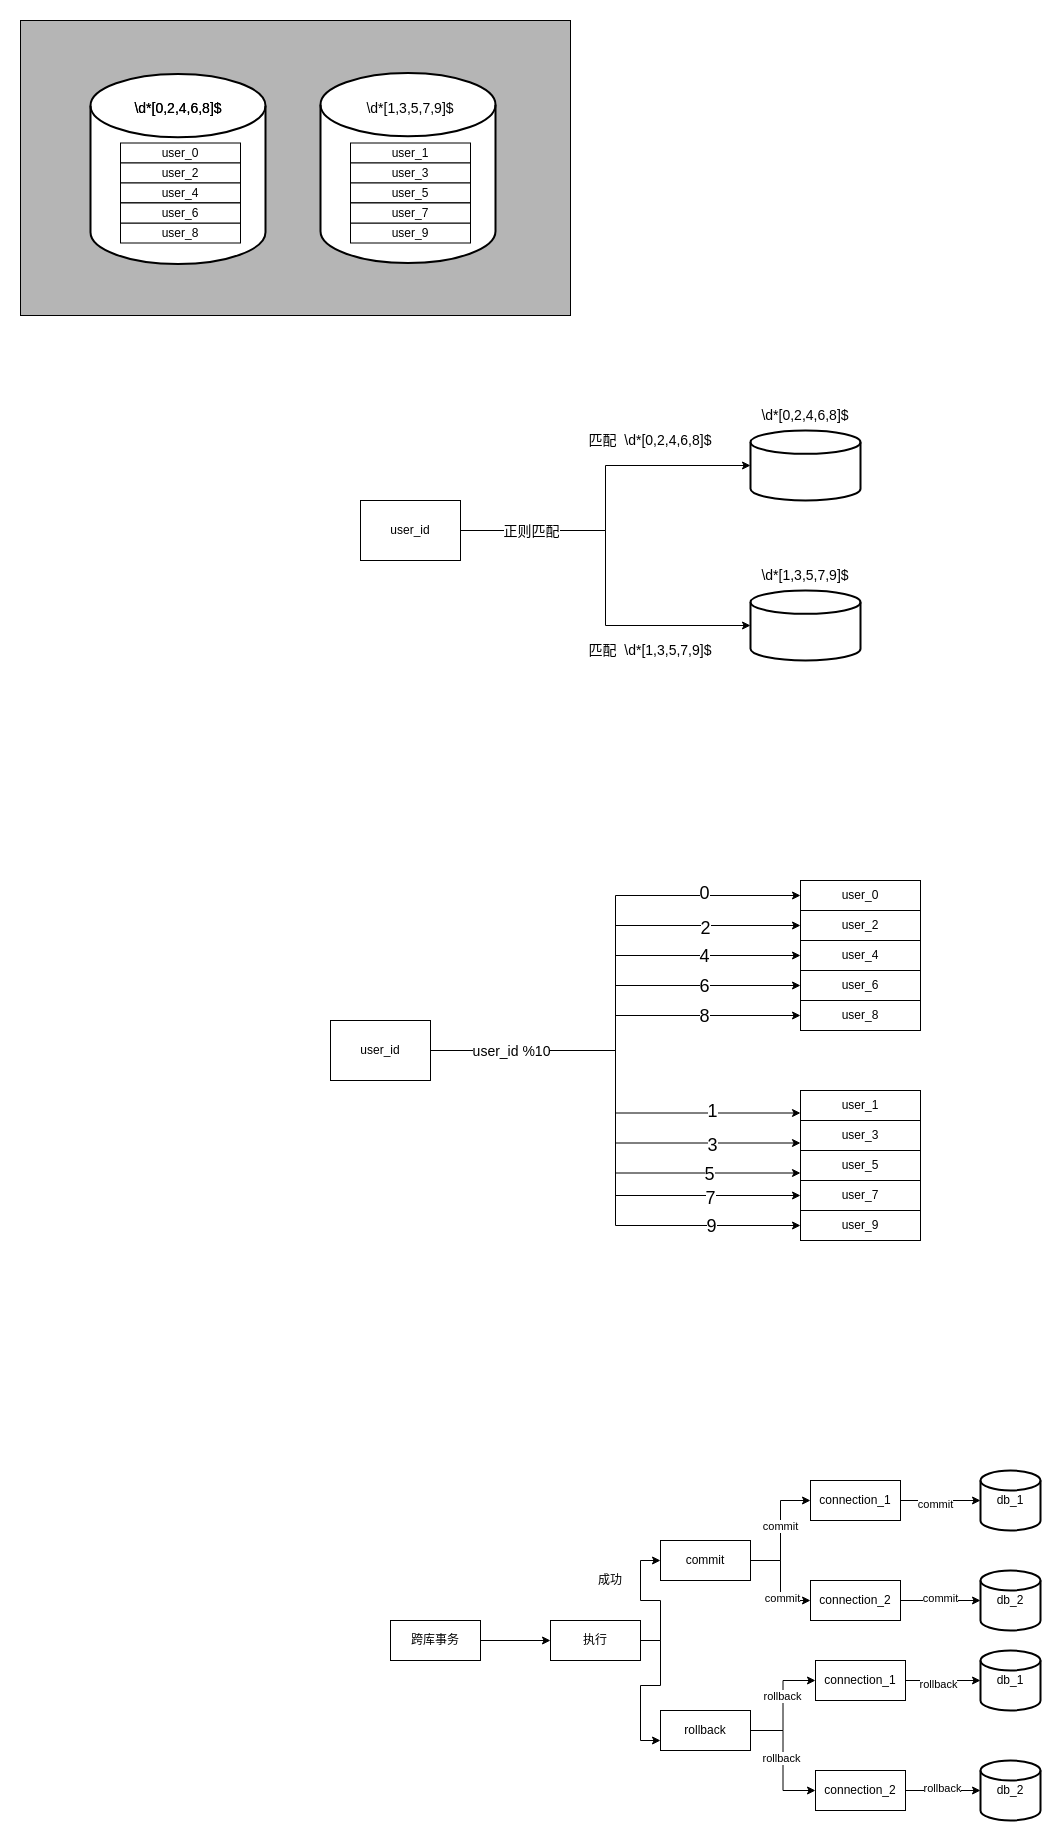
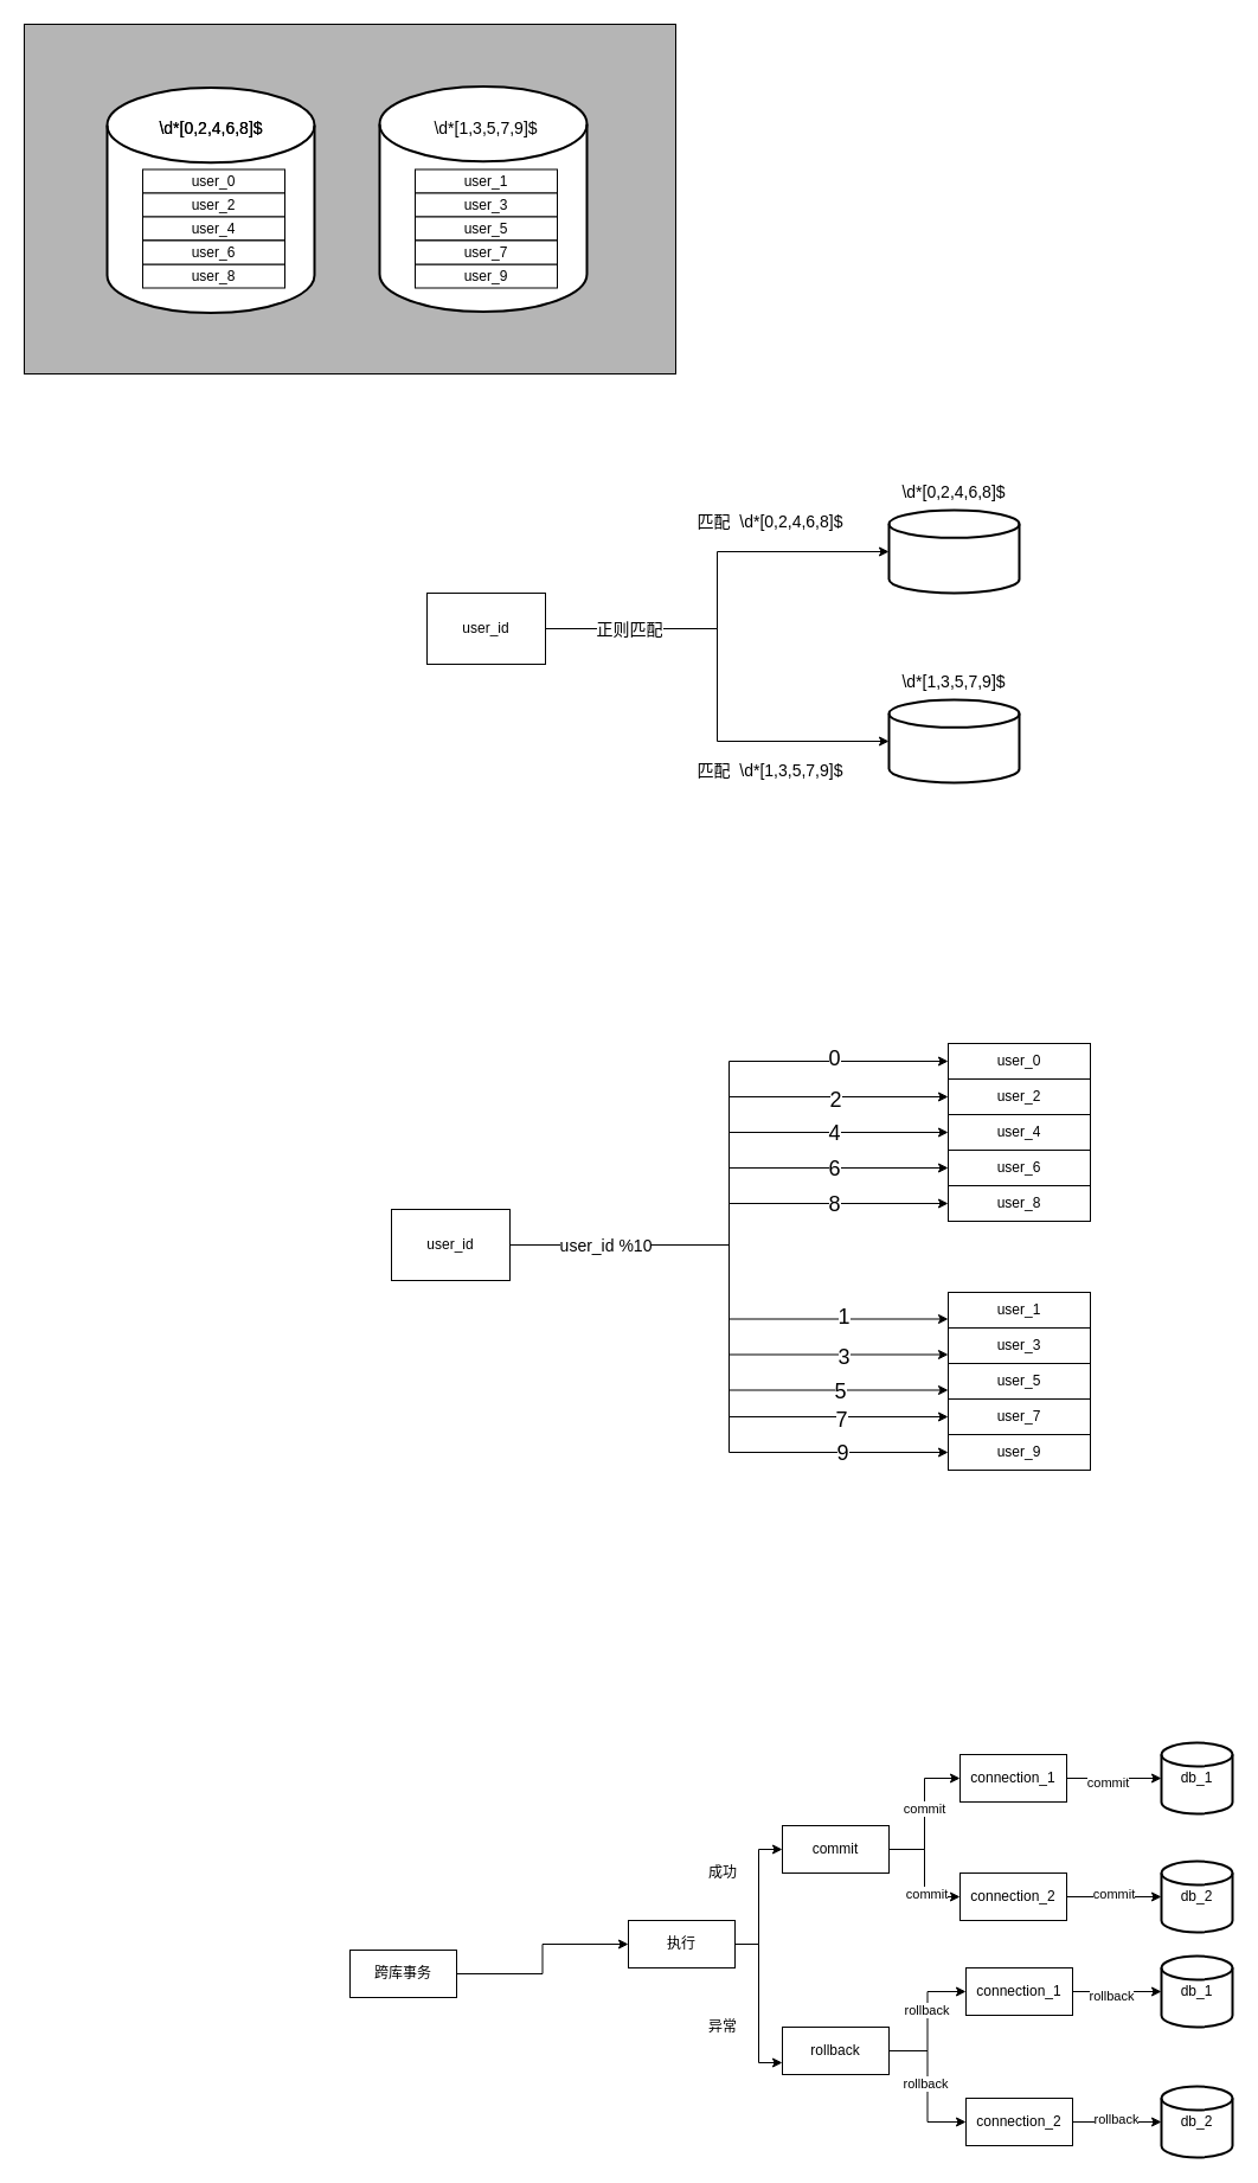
- <mxCell id="63" value="跨库事务" style="rounded=0;whiteSpace=wrap;html=1;fillColor=#FFFFFF;" vertex="1" parent="1"><mxGeometry x="390" y="1620" width="90" height="40" as="geometry" /></mxCell>
+ <mxCell id="63" value="跨库事务" style="rounded=0;whiteSpace=wrap;html=1;fillColor=#FFFFFF;" vertex="1" parent="1"><mxGeometry x="295" y="1645" width="90" height="40" as="geometry" /></mxCell>
- <mxCell id="66" value="执行" style="rounded=0;whiteSpace=wrap;html=1;fillColor=#FFFFFF;" vertex="1" parent="1"><mxGeometry x="550" y="1620" width="90" height="40" as="geometry" /></mxCell>
+ <mxCell id="66" value="执行" style="rounded=0;whiteSpace=wrap;html=1;fillColor=#FFFFFF;" vertex="1" parent="1"><mxGeometry x="530" y="1620" width="90" height="40" as="geometry" /></mxCell>
+ <mxCell id="78" value="异常" style="text;html=1;strokeColor=none;fillColor=none;align=center;verticalAlign=middle;whiteSpace=wrap;rounded=0;" vertex="1" parent="1"><mxGeometry x="590" y="1700" width="40" height="20" as="geometry" /></mxCell>
